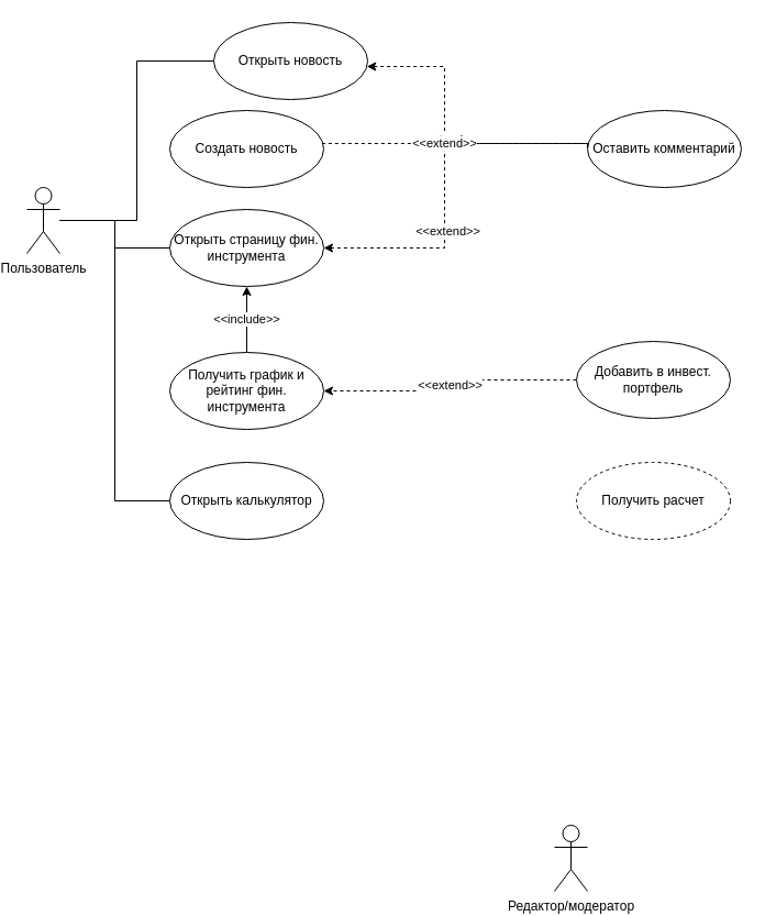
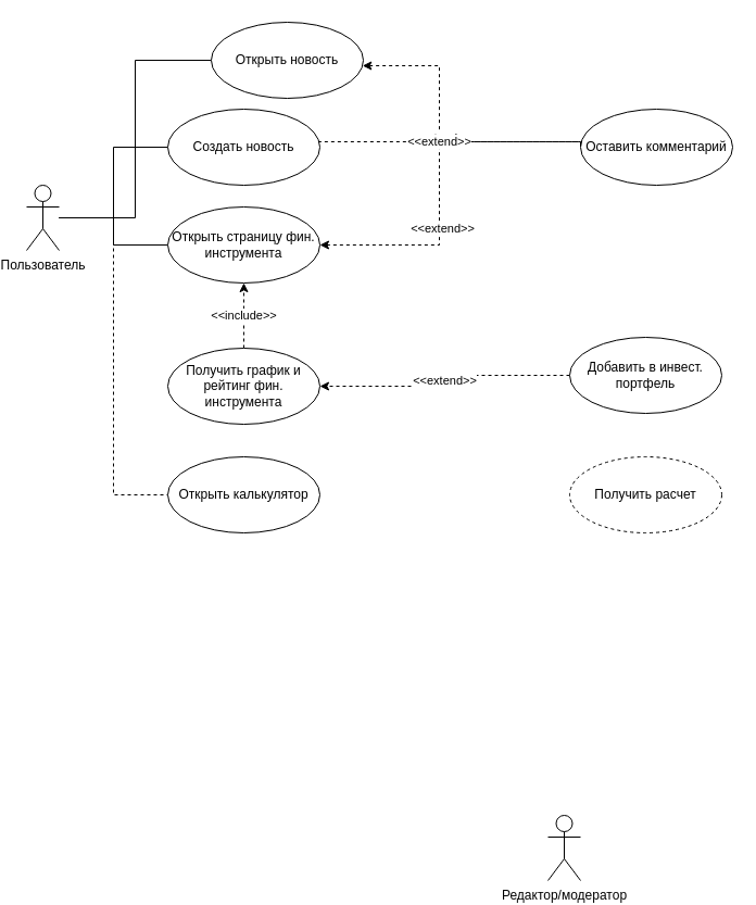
+ <mxCell id="5" style="edgeStyle=orthogonalEdgeStyle;rounded=0;orthogonalLoop=1;jettySize=auto;html=1;entryX=0;entryY=0.5;entryDx=0;entryDy=0;endArrow=none;endFill=0;" edge="1" parent="1" source="6" target="21"><mxGeometry relative="1" as="geometry" /></mxCell>
- <mxCell id="16" value="&amp;lt;&amp;lt;include&amp;gt;&amp;gt;" style="edgeStyle=orthogonalEdgeStyle;rounded=0;orthogonalLoop=1;jettySize=auto;html=1;entryX=0.5;entryY=1;entryDx=0;entryDy=0;dashed=0;" edge="1" parent="1" source="17" target="14"><mxGeometry relative="1" as="geometry" /></mxCell>
+ <mxCell id="16" value="&amp;lt;&amp;lt;include&amp;gt;&amp;gt;" style="edgeStyle=orthogonalEdgeStyle;rounded=0;orthogonalLoop=1;jettySize=auto;html=1;entryX=0.5;entryY=1;entryDx=0;entryDy=0;dashed=1;" edge="1" parent="1" source="17" target="14"><mxGeometry relative="1" as="geometry" /></mxCell>
- <mxCell id="4" style="edgeStyle=orthogonalEdgeStyle;rounded=0;orthogonalLoop=1;jettySize=auto;html=1;entryX=0;entryY=0.5;entryDx=0;entryDy=0;endArrow=none;endFill=0;" edge="1" parent="1" source="6" target="11"><mxGeometry relative="1" as="geometry" /></mxCell>
+ <mxCell id="4" style="edgeStyle=orthogonalEdgeStyle;rounded=0;orthogonalLoop=1;jettySize=auto;html=1;entryX=0;entryY=0.5;entryDx=0;entryDy=0;endArrow=none;endFill=0;dashed=1;" edge="1" parent="1" source="6" target="11"><mxGeometry relative="1" as="geometry" /></mxCell>
